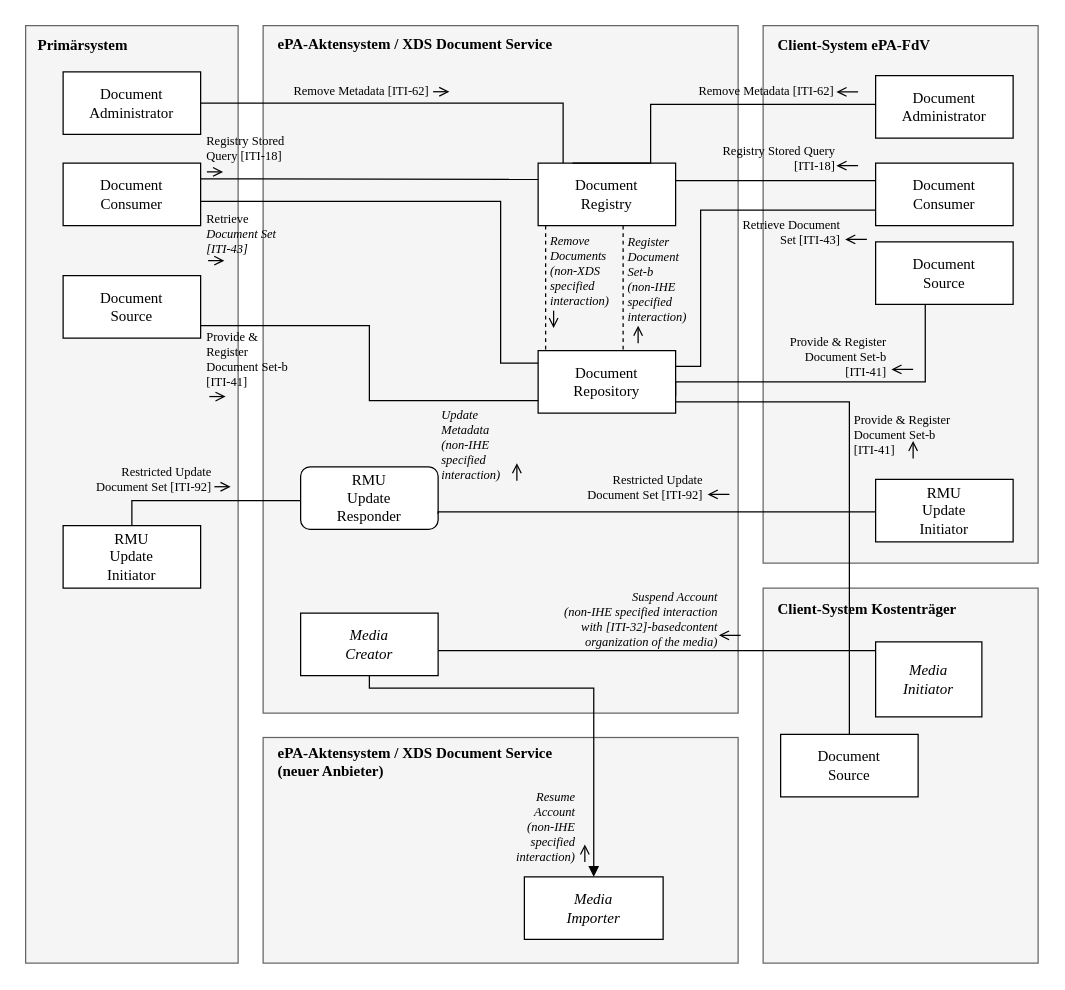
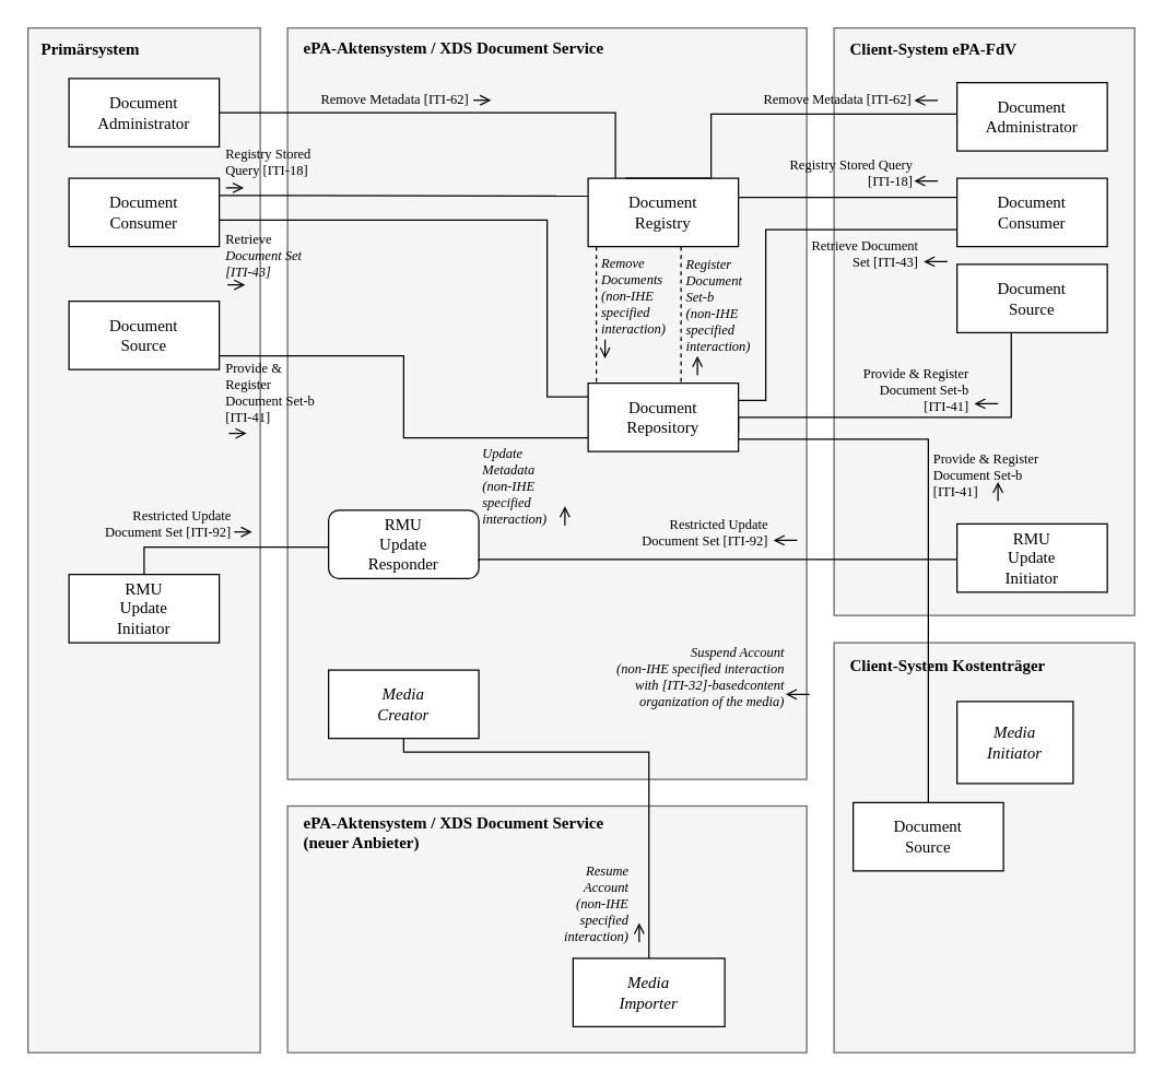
- <mxCell id="26" value="Remove&lt;br&gt;Documents&lt;br&gt;(non-XDS&lt;br&gt;specified&lt;br&gt;interaction)" style="text;html=1;strokeColor=none;fillColor=none;align=left;verticalAlign=middle;whiteSpace=wrap;rounded=0;fontStyle=2;fontSize=10;fontFamily=Verdana;" parent="1" vertex="1"><mxGeometry x="438" y="201" width="60" height="30" as="geometry" /></mxCell>
+ <mxCell id="26" value="Remove&lt;br&gt;Documents&lt;br&gt;(non-IHE&lt;br&gt;specified&lt;br&gt;interaction)" style="text;html=1;strokeColor=none;fillColor=none;align=left;verticalAlign=middle;whiteSpace=wrap;rounded=0;fontStyle=2;fontSize=10;fontFamily=Verdana;" parent="1" vertex="1"><mxGeometry x="438" y="201" width="60" height="30" as="geometry" /></mxCell>
- <mxCell id="51" value="" style="endArrow=none;html=1;rounded=0;edgeStyle=elbowEdgeStyle;elbow=vertical;fontFamily=Verdana;" parent="1" source="50" target="24" edge="1"><mxGeometry width="50" height="50" relative="1" as="geometry"><mxPoint x="487" y="550" as="sourcePoint" /><mxPoint x="487" y="711" as="targetPoint" /><Array as="points"><mxPoint x="570" y="520" /></Array></mxGeometry></mxCell>
- <mxCell id="54" value="" style="endArrow=block;html=1;rounded=0;edgeStyle=elbowEdgeStyle;elbow=vertical;fontFamily=Verdana;" parent="1" source="50" target="23" edge="1"><mxGeometry width="50" height="50" relative="1" as="geometry"><mxPoint x="360" y="530" as="sourcePoint" /><mxPoint x="706" y="530" as="targetPoint" /><Array as="points"><mxPoint x="380" y="550" /></Array></mxGeometry></mxCell>
+ <mxCell id="54" value="" style="endArrow=none;html=1;rounded=0;edgeStyle=elbowEdgeStyle;elbow=vertical;fontFamily=Verdana;" parent="1" source="50" target="23" edge="1"><mxGeometry width="50" height="50" relative="1" as="geometry"><mxPoint x="360" y="530" as="sourcePoint" /><mxPoint x="706" y="530" as="targetPoint" /><Array as="points"><mxPoint x="380" y="550" /></Array></mxGeometry></mxCell>
